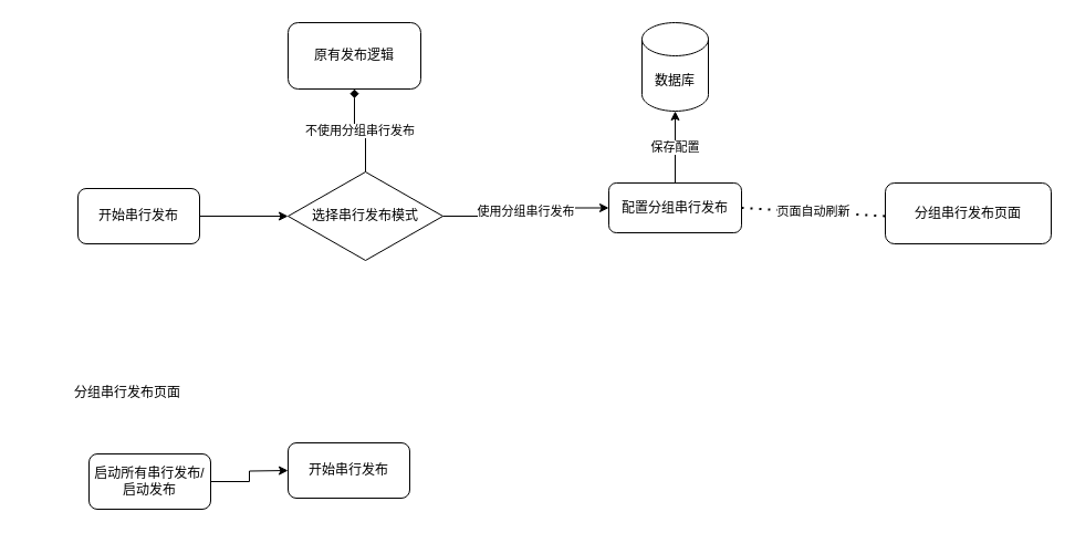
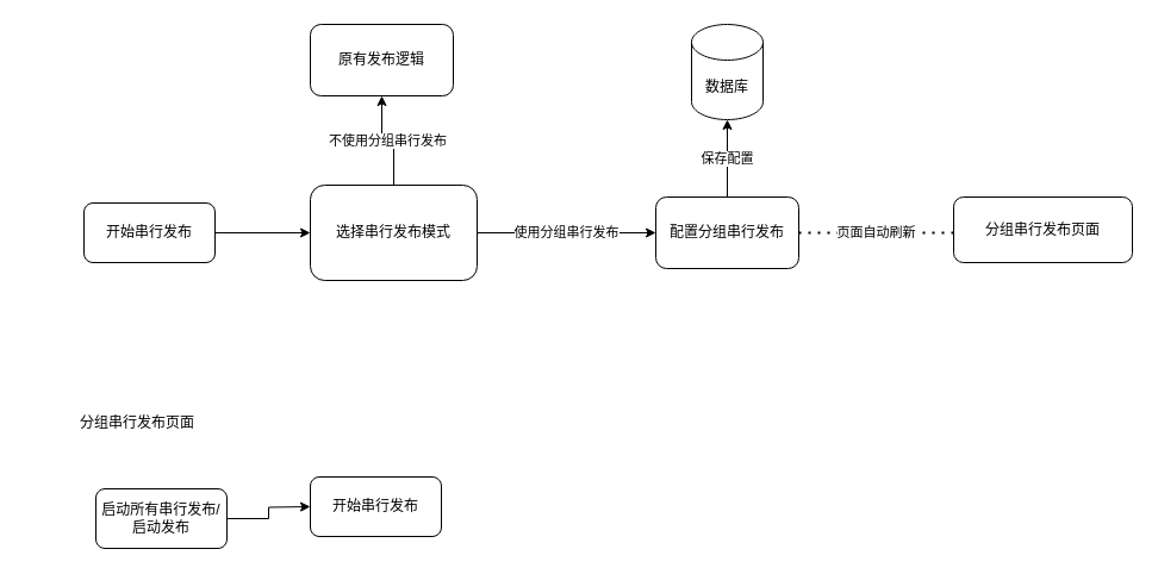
- <mxCell id="4" value="不使用分组串行发布" style="edgeStyle=orthogonalEdgeStyle;rounded=0;orthogonalLoop=1;jettySize=auto;html=1;exitX=0.5;exitY=0;exitDx=0;exitDy=0;entryX=0.5;entryY=1;entryDx=0;entryDy=0;endArrow=diamond;" parent="1" source="6" target="7" edge="1"><mxGeometry relative="1" as="geometry" /></mxCell>
+ <mxCell id="4" value="不使用分组串行发布" style="edgeStyle=orthogonalEdgeStyle;rounded=0;orthogonalLoop=1;jettySize=auto;html=1;exitX=0.5;exitY=0;exitDx=0;exitDy=0;entryX=0.5;entryY=1;entryDx=0;entryDy=0;" parent="1" source="6" target="7" edge="1"><mxGeometry relative="1" as="geometry" /></mxCell>
- <mxCell id="8" value="配置分组串行发布" style="rounded=1;whiteSpace=wrap;html=1;" parent="1" vertex="1"><mxGeometry x="550" y="165" width="120" height="45" as="geometry" /></mxCell>
+ <mxCell id="8" value="配置分组串行发布" style="rounded=1;whiteSpace=wrap;html=1;" parent="1" vertex="1"><mxGeometry x="550" y="165" width="120" height="60" as="geometry" /></mxCell>
- <mxCell id="6" value="选择串行发布模式" style="rhombus;whiteSpace=wrap;html=1;" parent="1" vertex="1"><mxGeometry x="260" y="155" width="140" height="80" as="geometry" /></mxCell>
+ <mxCell id="6" value="选择串行发布模式" style="whiteSpace=wrap;html=1;rounded=1;" parent="1" vertex="1"><mxGeometry x="260" y="155" width="140" height="80" as="geometry" /></mxCell>
